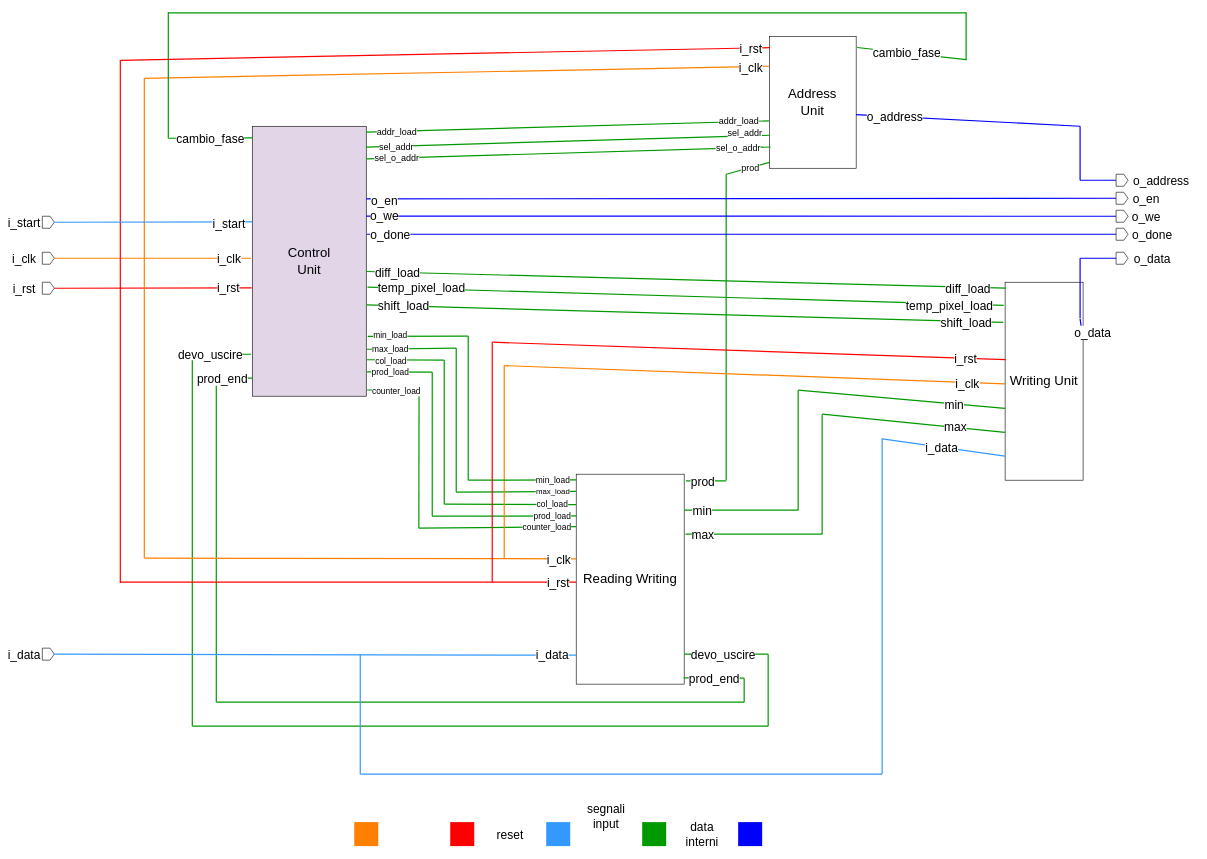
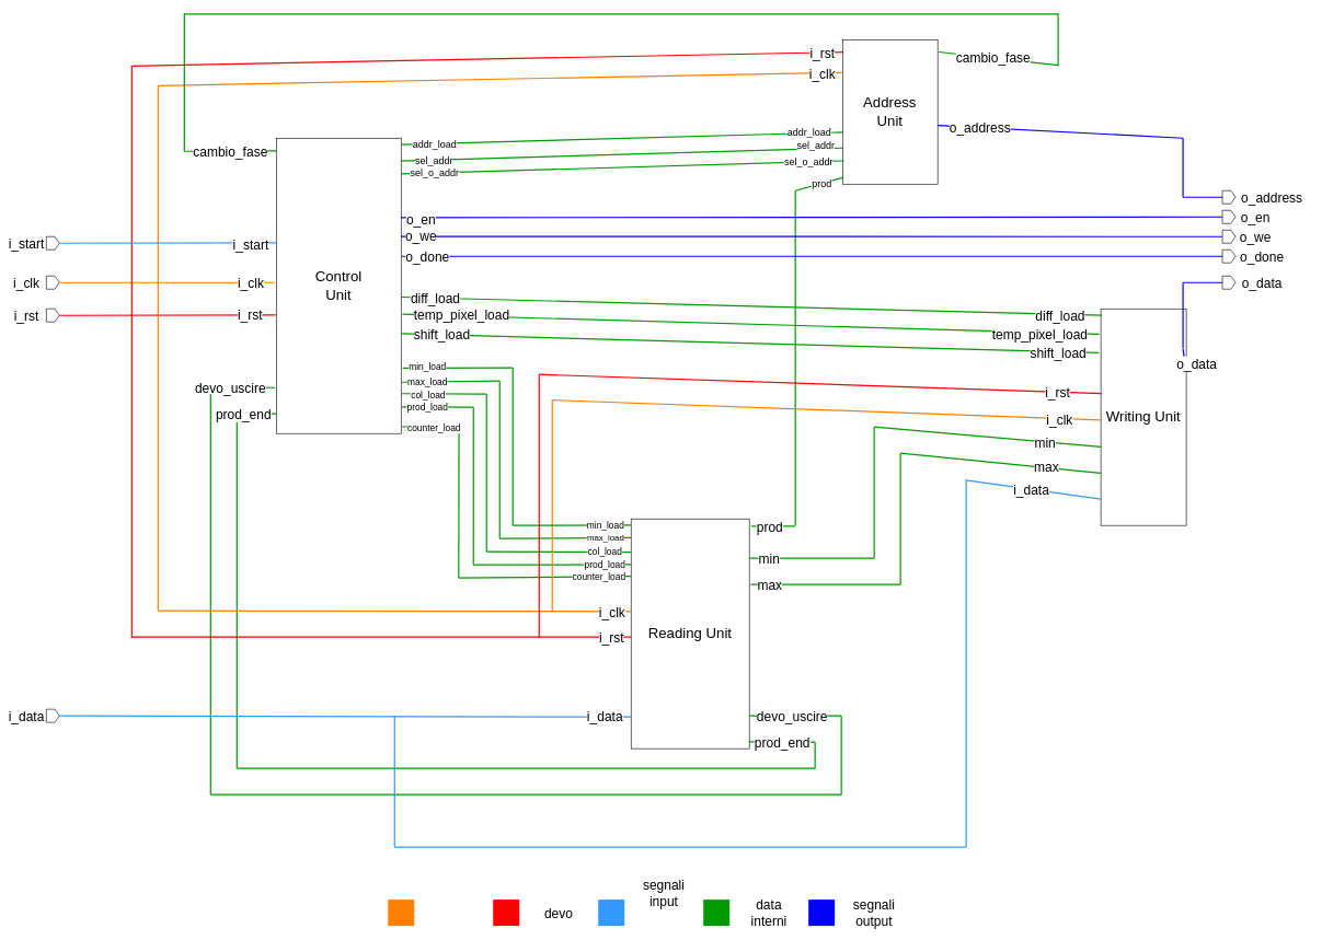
- <mxCell id="2" value="&lt;font style=&quot;font-size: 22px&quot;&gt;Control&lt;br&gt;Unit&lt;/font&gt;" style="rounded=0;whiteSpace=wrap;html=1;fillColor=#e1d5e7;" parent="1" vertex="1"><mxGeometry x="420" y="210" width="190" height="450" as="geometry" /></mxCell>
+ <mxCell id="2" value="&lt;font style=&quot;font-size: 22px&quot;&gt;Control&lt;br&gt;Unit&lt;/font&gt;" style="rounded=0;whiteSpace=wrap;html=1;" parent="1" vertex="1"><mxGeometry x="420" y="210" width="190" height="450" as="geometry" /></mxCell>
- <mxCell id="11" value="&lt;font style=&quot;font-size: 22px;&quot;&gt;Reading Writing&lt;/font&gt;" style="rounded=0;whiteSpace=wrap;html=1;labelBackgroundColor=#FFFFFF;" parent="1" vertex="1"><mxGeometry x="960" y="790" width="180" height="350" as="geometry" /></mxCell>
+ <mxCell id="11" value="&lt;font style=&quot;font-size: 22px;&quot;&gt;Reading Unit&lt;/font&gt;" style="rounded=0;whiteSpace=wrap;html=1;labelBackgroundColor=#FFFFFF;" parent="1" vertex="1"><mxGeometry x="960" y="790" width="180" height="350" as="geometry" /></mxCell>
- <mxCell id="143" value="&lt;font style=&quot;font-size: 20px&quot;&gt;reset&lt;/font&gt;" style="text;html=1;strokeColor=none;fillColor=none;align=center;verticalAlign=middle;whiteSpace=wrap;rounded=0;labelBackgroundColor=#FFFFFF;" parent="1" vertex="1"><mxGeometry x="830" y="1380" width="40" height="20" as="geometry" /></mxCell>
+ <mxCell id="143" value="&lt;font style=&quot;font-size: 20px&quot;&gt;devo&lt;/font&gt;" style="text;html=1;strokeColor=none;fillColor=none;align=center;verticalAlign=middle;whiteSpace=wrap;rounded=0;labelBackgroundColor=#FFFFFF;" parent="1" vertex="1"><mxGeometry x="830" y="1380" width="40" height="20" as="geometry" /></mxCell>
+ <mxCell id="146" value="&lt;font style=&quot;font-size: 20px&quot;&gt;segnali output&lt;/font&gt;" style="text;html=1;strokeColor=none;fillColor=none;align=center;verticalAlign=middle;whiteSpace=wrap;rounded=0;labelBackgroundColor=#FFFFFF;fontColor=#000000;" parent="1" vertex="1"><mxGeometry x="1310" y="1380" width="40" height="20" as="geometry" /></mxCell>
